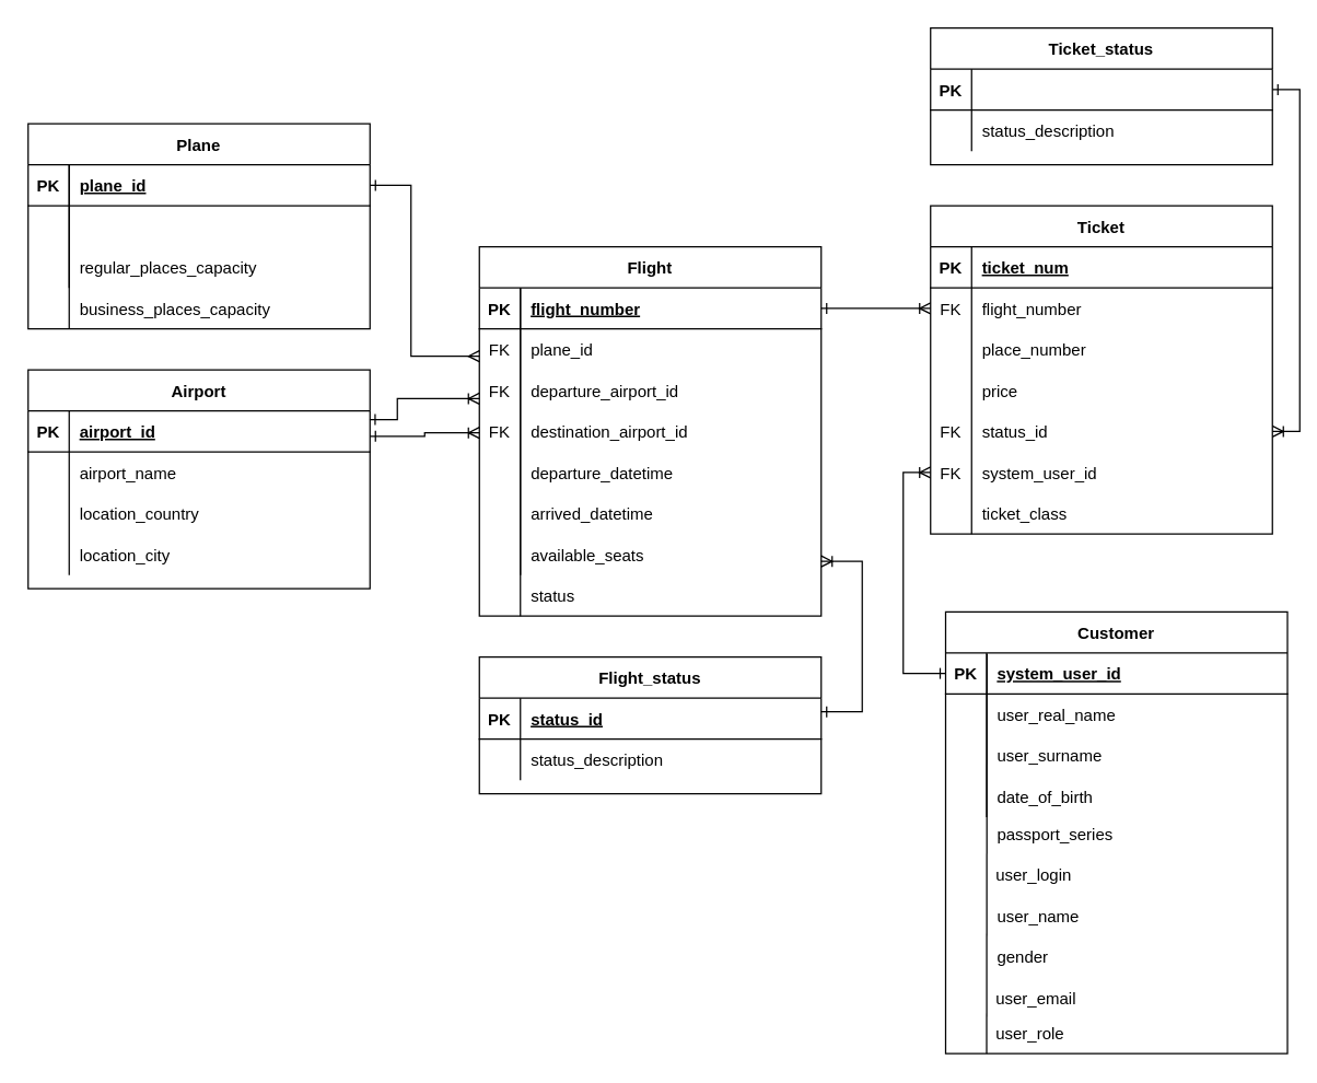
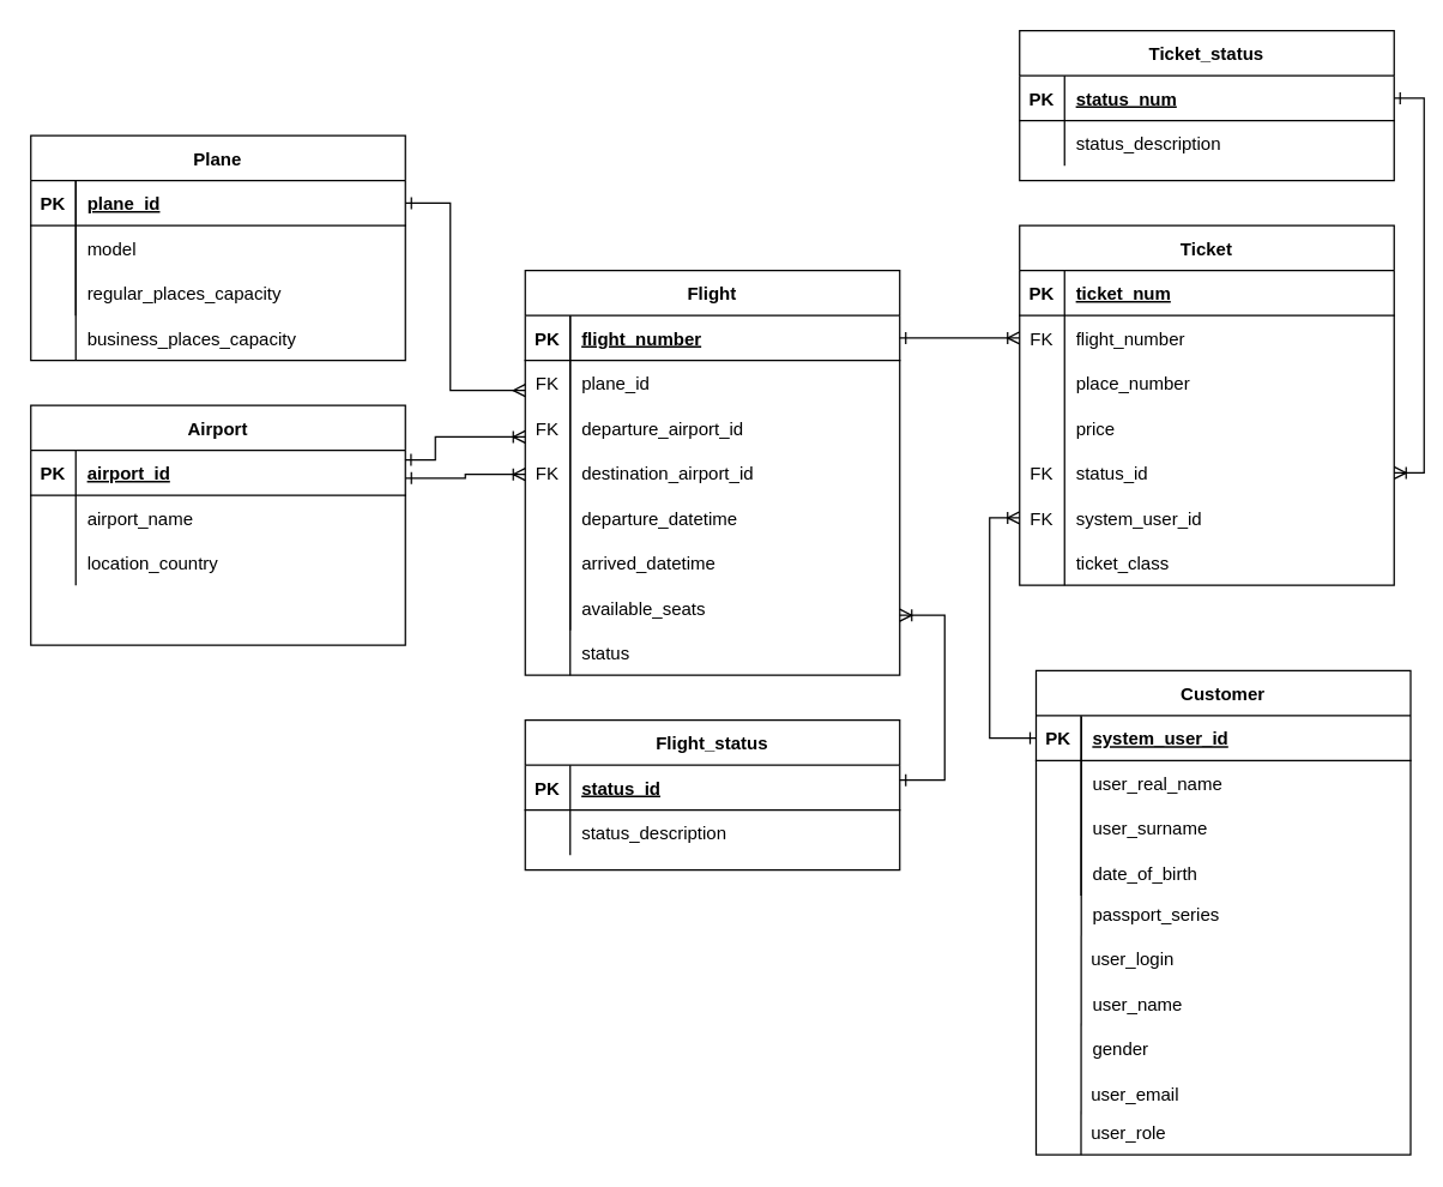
+ <mxCell id="40" value="status_num" style="shape=partialRectangle;overflow=hidden;connectable=0;fillColor=none;top=0;left=0;bottom=0;right=0;align=left;spacingLeft=6;fontStyle=5;" parent="38" vertex="1"><mxGeometry x="30" width="220" height="30" as="geometry"><mxRectangle width="220" height="30" as="alternateBounds" /></mxGeometry></mxCell>
+ <mxCell id="102" value="model" style="shape=partialRectangle;overflow=hidden;connectable=0;fillColor=none;top=0;left=0;bottom=0;right=0;align=left;spacingLeft=6;" parent="100" vertex="1"><mxGeometry x="30" width="220" height="30" as="geometry"><mxRectangle width="220" height="30" as="alternateBounds" /></mxGeometry></mxCell>
- <mxCell id="36" value="location_city" style="shape=partialRectangle;overflow=hidden;connectable=0;fillColor=none;top=0;left=0;bottom=0;right=0;align=left;spacingLeft=6;" parent="34" vertex="1"><mxGeometry x="30" width="220" height="30" as="geometry"><mxRectangle width="220" height="30" as="alternateBounds" /></mxGeometry></mxCell>
